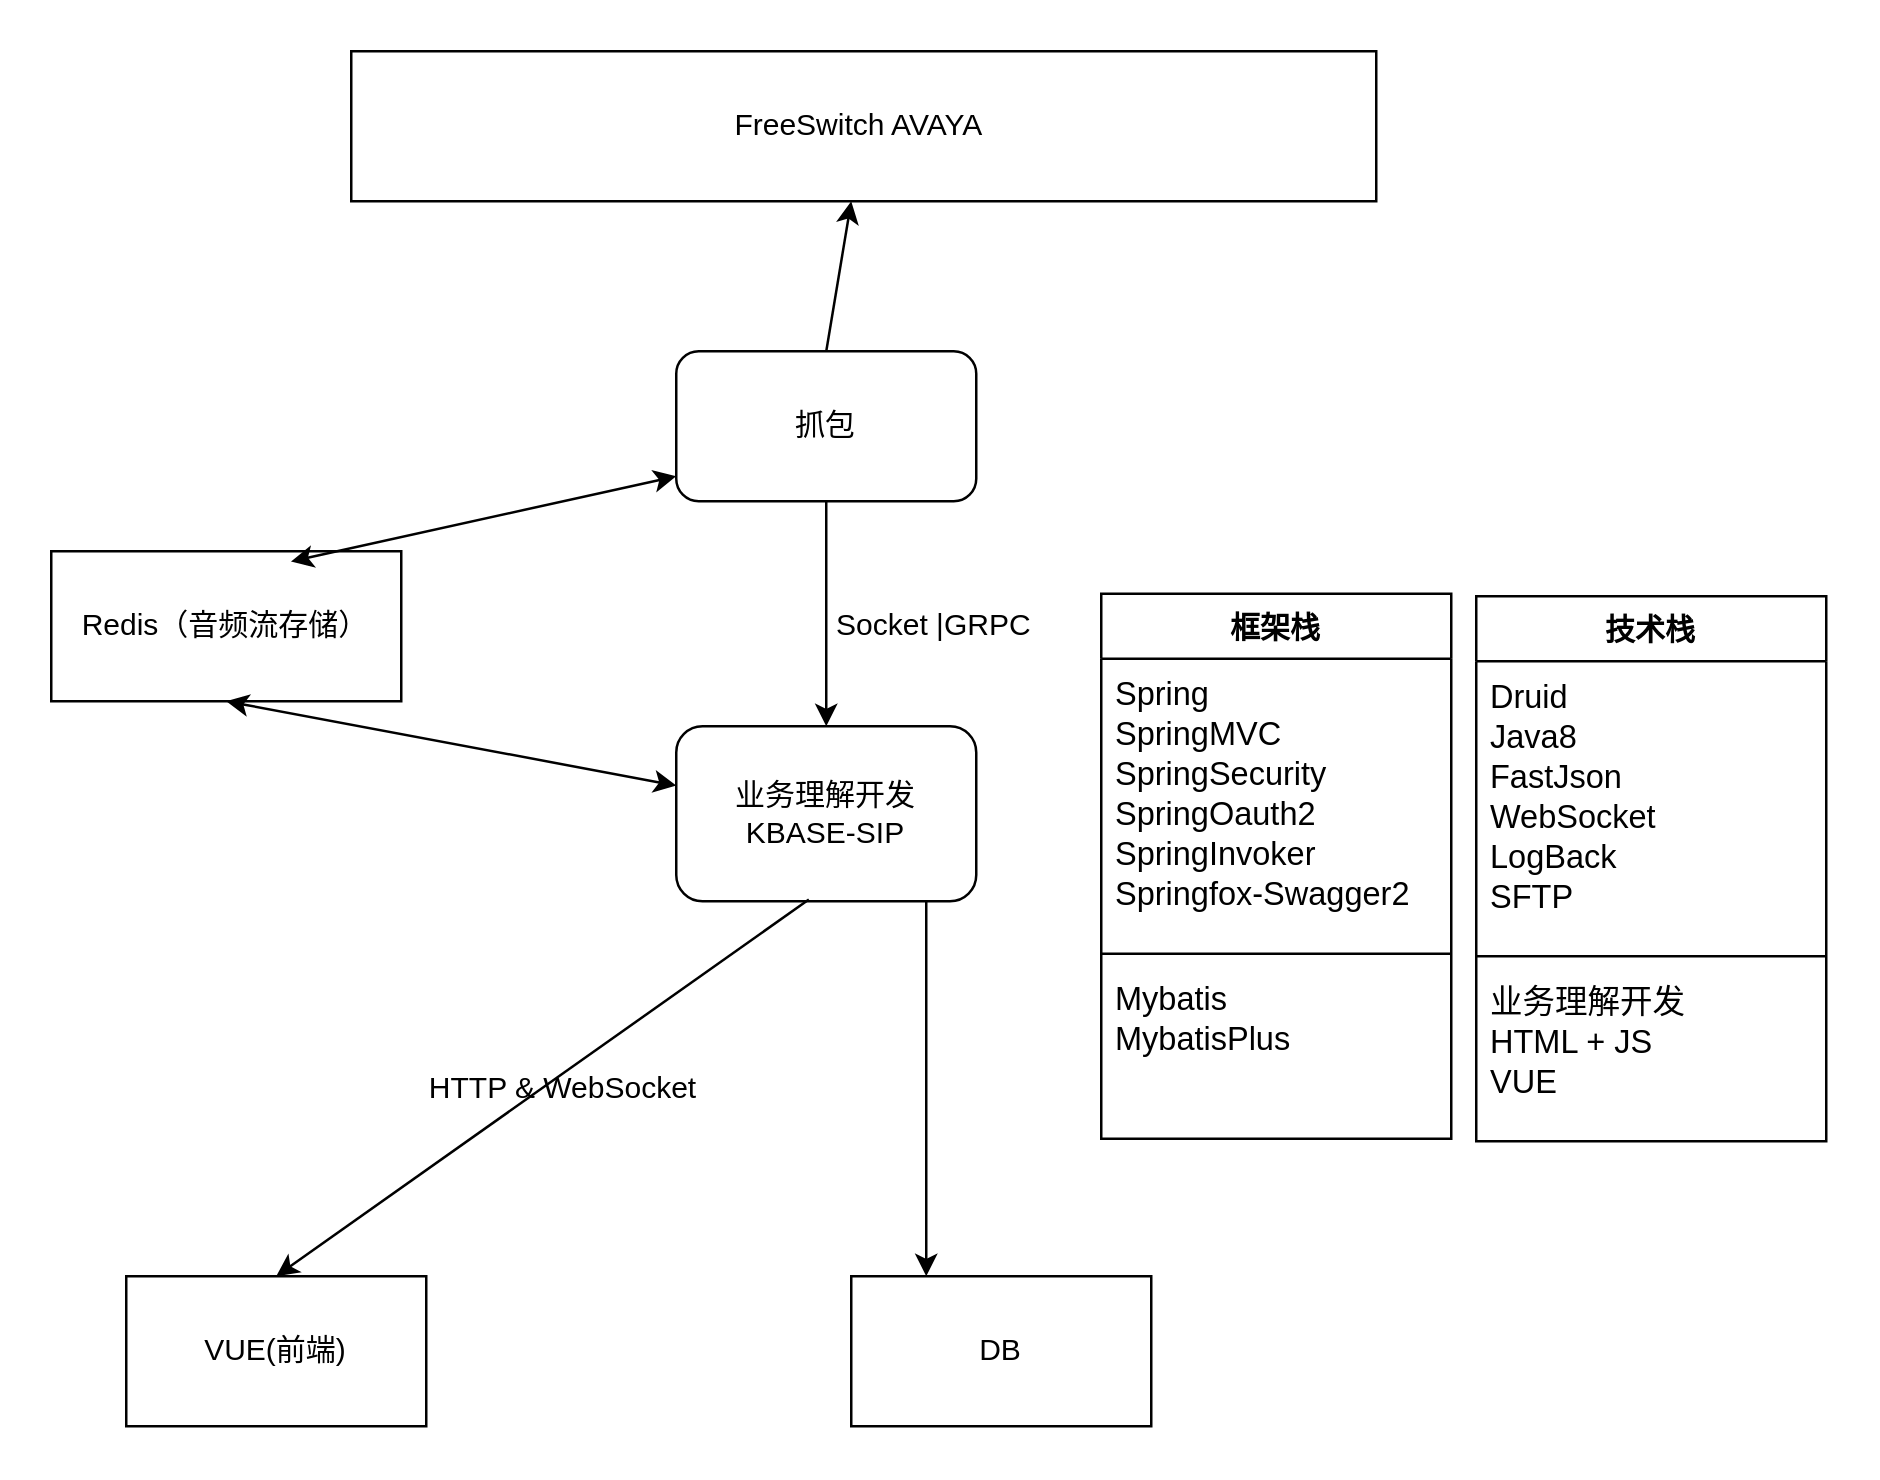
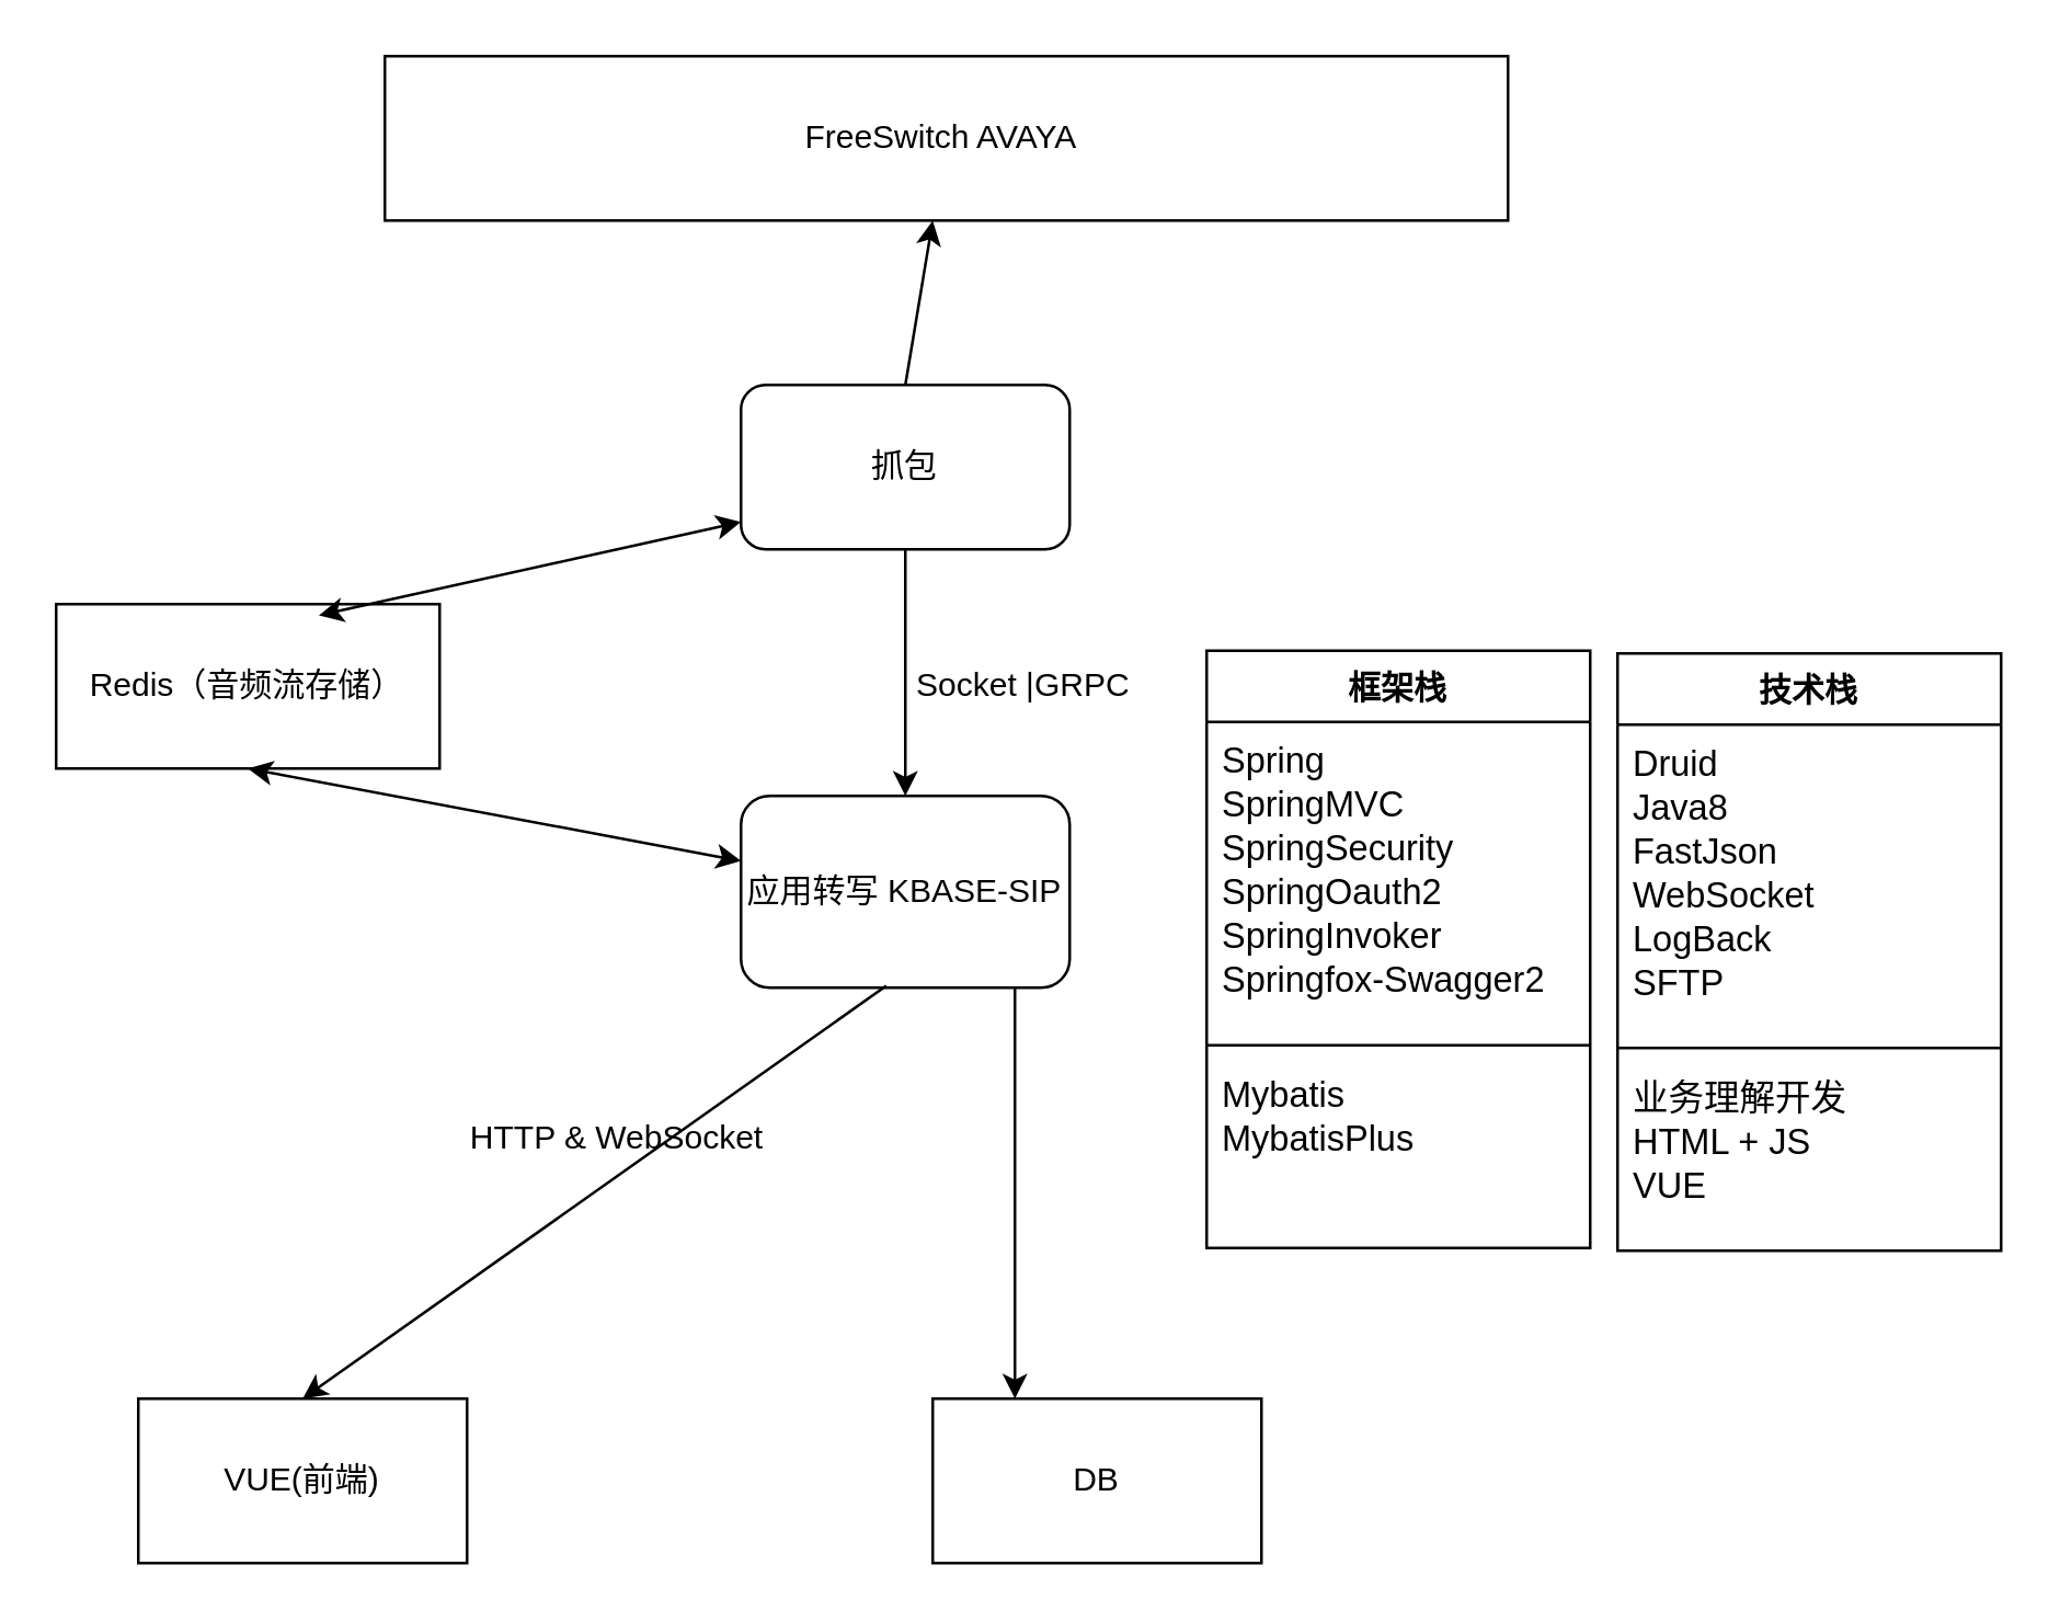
- <mxCell id="4" value="业务理解开发 KBASE-SIP" parent="1" style="rounded=1;whiteSpace=wrap;html=1;" vertex="1"><mxGeometry as="geometry" x="270" y="290" width="120" height="70" /></mxCell>
+ <mxCell id="4" value="应用转写 KBASE-SIP" parent="1" style="rounded=1;whiteSpace=wrap;html=1;" vertex="1"><mxGeometry as="geometry" x="270" y="290" width="120" height="70" /></mxCell>
- <mxCell id="14" value="HTTP &amp;amp; WebSocket&lt;br&gt;" parent="1" style="text;html=1;strokeColor=none;fillColor=none;align=center;verticalAlign=middle;whiteSpace=wrap;rounded=0;" vertex="1"><mxGeometry x="150" y="425" as="geometry" width="150" height="20" /></mxCell>
+ <mxCell id="14" value="HTTP &amp;amp; WebSocket&lt;br&gt;" parent="1" style="text;html=1;strokeColor=none;fillColor=none;align=center;verticalAlign=middle;whiteSpace=wrap;rounded=0;" vertex="1"><mxGeometry as="geometry" x="150" y="405" width="150" height="20" /></mxCell>
